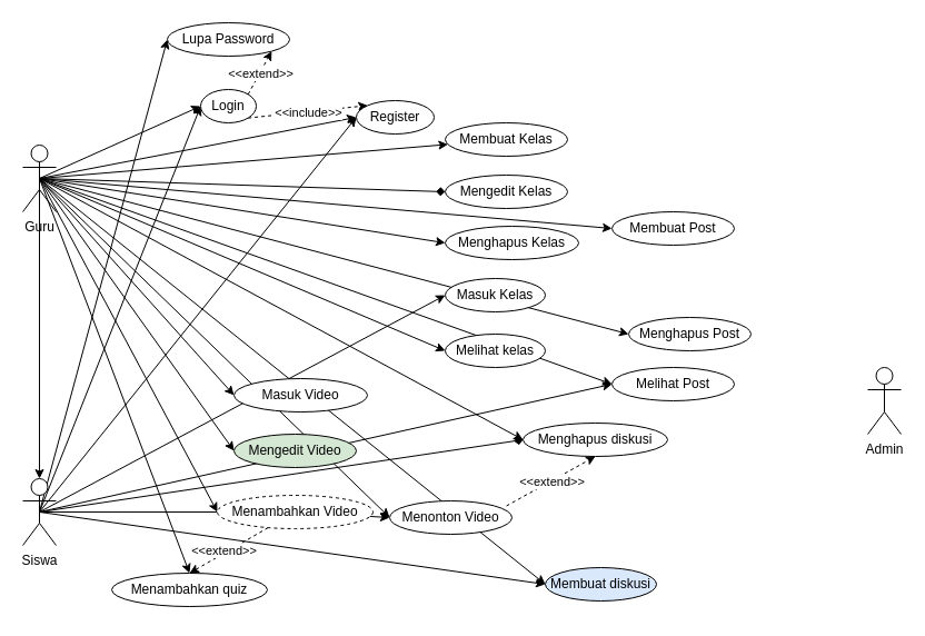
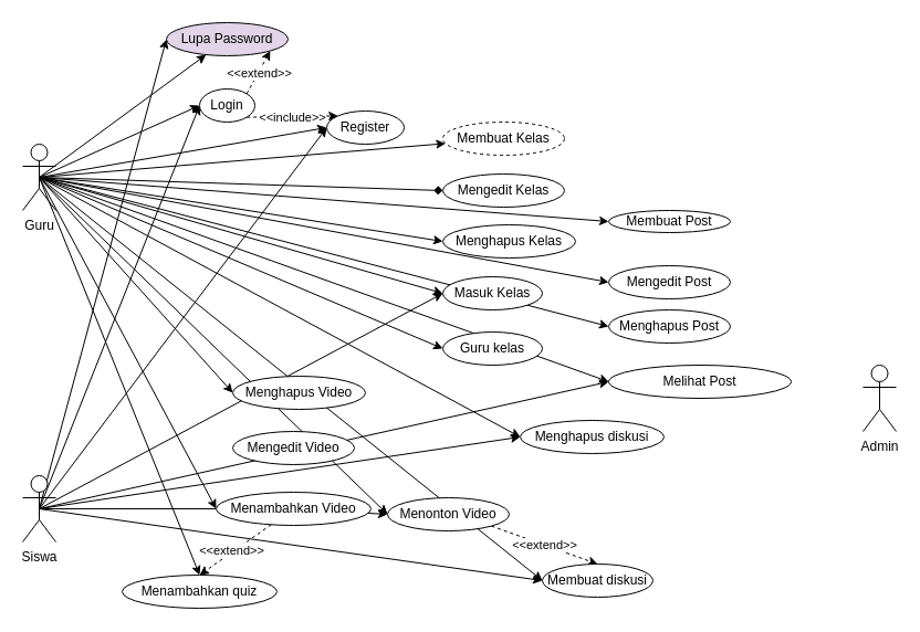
- <mxCell id="38" value="Lupa Password" style="ellipse;whiteSpace=wrap;html=1;" parent="1" vertex="1"><mxGeometry x="150" y="20" width="110" height="30" as="geometry" /></mxCell>
+ <mxCell id="38" value="Lupa Password" style="ellipse;whiteSpace=wrap;html=1;fillColor=#e1d5e7;" parent="1" vertex="1"><mxGeometry x="150" y="20" width="110" height="30" as="geometry" /></mxCell>
- <mxCell id="37" value="Register" style="ellipse;whiteSpace=wrap;html=1;" parent="1" vertex="1"><mxGeometry x="320" y="90" width="70" height="30" as="geometry" /></mxCell>
+ <mxCell id="37" value="Register" style="ellipse;whiteSpace=wrap;html=1;" parent="1" vertex="1"><mxGeometry x="295" y="100" width="70" height="30" as="geometry" /></mxCell>
- <mxCell id="47" value="Membuat Kelas" style="ellipse;whiteSpace=wrap;html=1;fillColor=default;" parent="1" vertex="1"><mxGeometry x="400" y="110" width="110" height="30" as="geometry" /></mxCell>
+ <mxCell id="47" value="Membuat Kelas" style="ellipse;whiteSpace=wrap;html=1;fillColor=default;dashed=1;" parent="1" vertex="1"><mxGeometry x="400" y="110" width="110" height="30" as="geometry" /></mxCell>
- <mxCell id="53" value="Membuat Post" style="ellipse;whiteSpace=wrap;html=1;fillColor=default;" vertex="1" parent="1"><mxGeometry x="550" y="190" width="110" height="30" as="geometry" /></mxCell>
+ <mxCell id="53" value="Membuat Post" style="ellipse;whiteSpace=wrap;html=1;fillColor=default;" vertex="1" parent="1"><mxGeometry x="550" y="190" width="110" height="20" as="geometry" /></mxCell>
+ <mxCell id="24" style="edgeStyle=none;html=1;exitX=0.5;exitY=0.5;exitDx=0;exitDy=0;exitPerimeter=0;entryX=0;entryY=0.5;entryDx=0;entryDy=0;" edge="1" parent="1" source="31" target="54"><mxGeometry relative="1" as="geometry" /></mxCell>
+ <mxCell id="12" style="rounded=0;orthogonalLoop=1;jettySize=auto;html=1;exitX=0.5;exitY=0.5;exitDx=0;exitDy=0;exitPerimeter=0;entryX=0;entryY=0.5;entryDx=0;entryDy=0;" parent="1" source="31" target="50" edge="1"><mxGeometry relative="1" as="geometry" /></mxCell>
+ <mxCell id="54" value="Mengedit Post" style="ellipse;whiteSpace=wrap;html=1;fillColor=default;" vertex="1" parent="1"><mxGeometry x="550" y="240" width="110" height="30" as="geometry" /></mxCell>
- <mxCell id="5" style="rounded=0;orthogonalLoop=1;jettySize=auto;html=1;exitX=0.5;exitY=0.5;exitDx=0;exitDy=0;exitPerimeter=0;entryX=0;entryY=0.5;entryDx=0;entryDy=0;" parent="1" source="31" target="43" edge="1"><mxGeometry relative="1" as="geometry" /></mxCell>
- <mxCell id="4" style="rounded=0;orthogonalLoop=1;jettySize=auto;html=1;exitX=0.5;exitY=0.5;exitDx=0;exitDy=0;exitPerimeter=0;" parent="1" source="31" target="35" edge="1"><mxGeometry relative="1" as="geometry" /></mxCell>
+ <mxCell id="4" style="rounded=0;orthogonalLoop=1;jettySize=auto;html=1;exitX=0.5;exitY=0.5;exitDx=0;exitDy=0;exitPerimeter=0;" parent="1" source="31" target="38" edge="1"><mxGeometry relative="1" as="geometry" /></mxCell>
- <mxCell id="55" value="Menghapus Post" style="ellipse;whiteSpace=wrap;html=1;fillColor=default;" vertex="1" parent="1"><mxGeometry x="565" y="285" width="110" height="30" as="geometry" /></mxCell>
+ <mxCell id="55" value="Menghapus Post" style="ellipse;whiteSpace=wrap;html=1;fillColor=default;" vertex="1" parent="1"><mxGeometry x="550" y="280" width="110" height="30" as="geometry" /></mxCell>
- <mxCell id="52" value="Melihat kelas" style="ellipse;whiteSpace=wrap;html=1;fillColor=default;" vertex="1" parent="1"><mxGeometry x="400" y="300" width="90" height="30" as="geometry" /></mxCell>
+ <mxCell id="52" value="Guru kelas" style="ellipse;whiteSpace=wrap;html=1;fillColor=default;" vertex="1" parent="1"><mxGeometry x="400" y="300" width="90" height="30" as="geometry" /></mxCell>
- <mxCell id="61" value="Melihat Post" style="ellipse;whiteSpace=wrap;html=1;fillColor=default;" vertex="1" parent="1"><mxGeometry x="550" y="330" width="110" height="30" as="geometry" /></mxCell>
+ <mxCell id="61" value="Melihat Post" style="ellipse;whiteSpace=wrap;html=1;fillColor=default;" vertex="1" parent="1"><mxGeometry x="550" y="330" width="165" height="30" as="geometry" /></mxCell>
- <mxCell id="42" value="Masuk Video" style="ellipse;whiteSpace=wrap;html=1;" parent="1" vertex="1"><mxGeometry x="210" y="340" width="120" height="30" as="geometry" /></mxCell>
+ <mxCell id="42" value="Menghapus Video" style="ellipse;whiteSpace=wrap;html=1;" parent="1" vertex="1"><mxGeometry x="210" y="340" width="120" height="30" as="geometry" /></mxCell>
- <mxCell id="33" style="edgeStyle=none;html=1;exitX=0.5;exitY=0.5;exitDx=0;exitDy=0;exitPerimeter=0;entryX=0;entryY=0.5;entryDx=0;entryDy=0;endArrow=diamond;" edge="1" parent="1" source="35" target="56"><mxGeometry relative="1" as="geometry" /></mxCell>
+ <mxCell id="33" style="edgeStyle=none;html=1;exitX=0.5;exitY=0.5;exitDx=0;exitDy=0;exitPerimeter=0;entryX=0;entryY=0.5;entryDx=0;entryDy=0;" edge="1" parent="1" source="35" target="56"><mxGeometry relative="1" as="geometry" /></mxCell>
- <mxCell id="43" value="Mengedit Video" style="ellipse;whiteSpace=wrap;html=1;fillColor=#d5e8d4;" parent="1" vertex="1"><mxGeometry x="210" y="390" width="110" height="30" as="geometry" /></mxCell>
+ <mxCell id="43" value="Mengedit Video" style="ellipse;whiteSpace=wrap;html=1;" parent="1" vertex="1"><mxGeometry x="210" y="390" width="110" height="30" as="geometry" /></mxCell>
- <mxCell id="57" style="rounded=0;orthogonalLoop=1;jettySize=auto;html=1;exitX=0.955;exitY=0.15;exitDx=0;exitDy=0;entryX=0.5;entryY=1;entryDx=0;entryDy=0;dashed=1;exitPerimeter=0;" edge="1" parent="1" source="41" target="56"><mxGeometry relative="1" as="geometry"><mxPoint x="489" y="440" as="sourcePoint" /><mxPoint x="520" y="510" as="targetPoint" /></mxGeometry></mxCell>
- <mxCell id="58" value="&amp;lt;&amp;lt;extend&amp;gt;&amp;gt;" style="edgeLabel;align=center;verticalAlign=middle;resizable=0;points=[];html=1;labelPosition=center;verticalLabelPosition=middle;rotation=0;" vertex="1" connectable="0" parent="57"><mxGeometry relative="1" as="geometry"><mxPoint as="offset" /></mxGeometry></mxCell>
- <mxCell id="60" value="Menambahkan Video" style="ellipse;whiteSpace=wrap;html=1;dashed=1;" parent="1" vertex="1"><mxGeometry x="195" y="445" width="140" height="30" as="geometry" /></mxCell>
+ <mxCell id="60" value="Menambahkan Video" style="ellipse;whiteSpace=wrap;html=1;" parent="1" vertex="1"><mxGeometry x="195" y="445" width="140" height="30" as="geometry" /></mxCell>
+ <mxCell id="39" style="rounded=0;orthogonalLoop=1;jettySize=auto;html=1;exitX=1;exitY=1;exitDx=0;exitDy=0;entryX=0.5;entryY=0;entryDx=0;entryDy=0;dashed=1;" parent="1" source="41" target="46" edge="1"><mxGeometry relative="1" as="geometry" /></mxCell>
+ <mxCell id="40" value="&amp;lt;&amp;lt;extend&amp;gt;&amp;gt;" style="edgeLabel;align=center;verticalAlign=middle;resizable=0;points=[];html=1;labelPosition=center;verticalLabelPosition=middle;rotation=0;" parent="39" vertex="1" connectable="0"><mxGeometry relative="1" as="geometry"><mxPoint as="offset" /></mxGeometry></mxCell>
- <mxCell id="46" value="Membuat diskusi" style="ellipse;whiteSpace=wrap;html=1;fillColor=#dae8fc;" parent="1" vertex="1"><mxGeometry x="490" y="510" width="100" height="30" as="geometry" /></mxCell>
+ <mxCell id="46" value="Membuat diskusi" style="ellipse;whiteSpace=wrap;html=1;" parent="1" vertex="1"><mxGeometry x="490" y="510" width="100" height="30" as="geometry" /></mxCell>
- <mxCell id="51" value="Menambahkan quiz" style="ellipse;whiteSpace=wrap;html=1;" vertex="1" parent="1"><mxGeometry x="100" y="515" width="140" height="30" as="geometry" /></mxCell>
+ <mxCell id="51" value="Menambahkan quiz" style="ellipse;whiteSpace=wrap;html=1;" vertex="1" parent="1"><mxGeometry x="110" y="520" width="140" height="30" as="geometry" /></mxCell>
